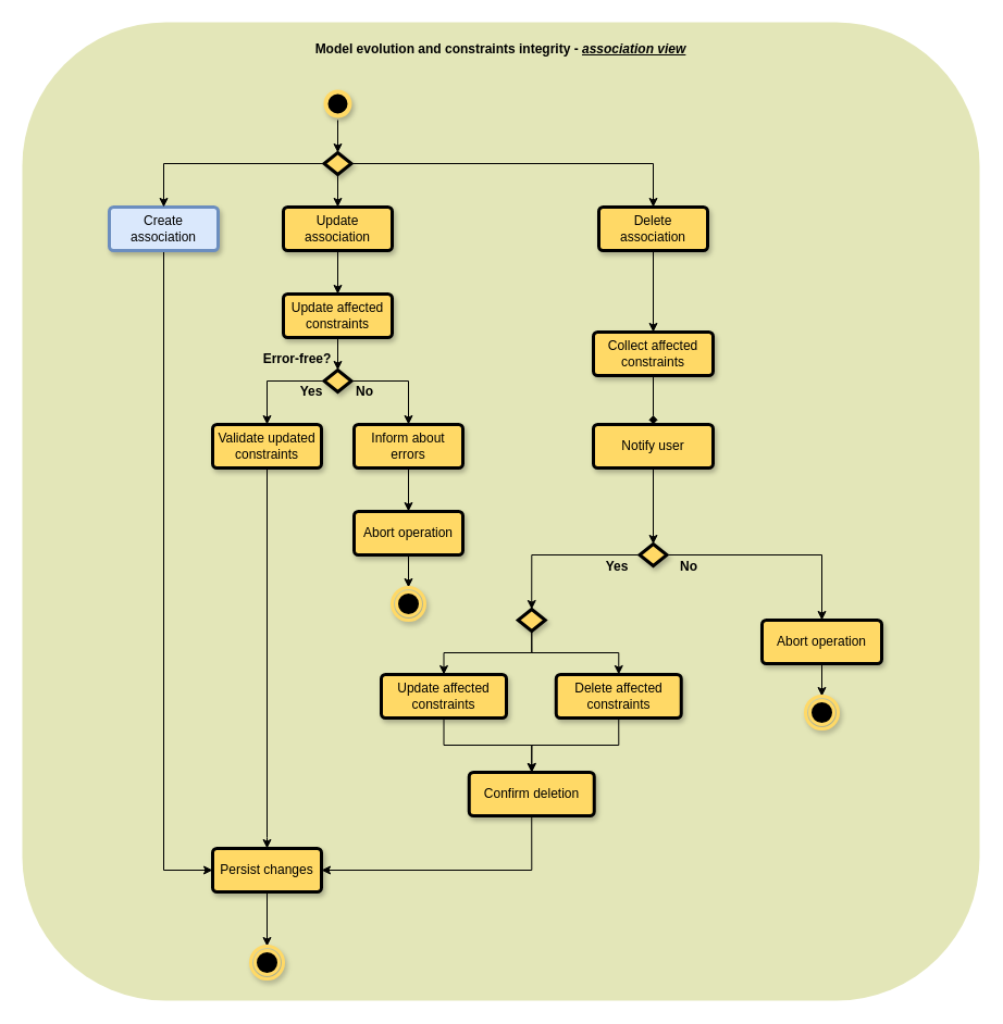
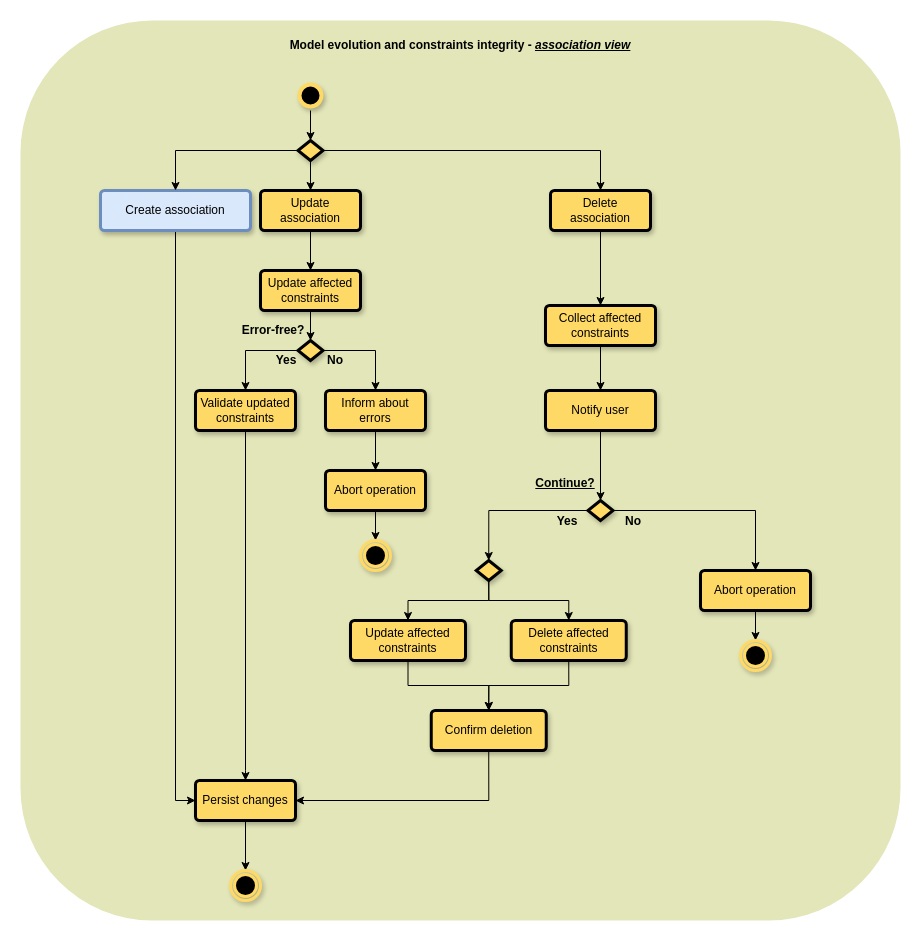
- <mxCell id="8" value="Create association" style="rounded=1;arcSize=10;whiteSpace=wrap;html=1;align=center;strokeColor=#6c8ebf;strokeWidth=3;fillColor=#dae8fc;perimeterSpacing=0;shadow=1;" parent="1" vertex="1"><mxGeometry x="100" y="190" width="100" height="40" as="geometry" /></mxCell>
+ <mxCell id="8" value="Create association" style="rounded=1;arcSize=10;whiteSpace=wrap;html=1;align=center;strokeColor=#6c8ebf;strokeWidth=3;fillColor=#dae8fc;perimeterSpacing=0;shadow=1;" parent="1" vertex="1"><mxGeometry x="100" y="190" width="150" height="40" as="geometry" /></mxCell>
- <mxCell id="31" style="edgeStyle=orthogonalEdgeStyle;rounded=0;orthogonalLoop=1;jettySize=auto;html=1;exitX=0.5;exitY=1;exitDx=0;exitDy=0;entryX=0.5;entryY=0;entryDx=0;entryDy=0;endArrow=diamond;" parent="1" source="32" target="34" edge="1"><mxGeometry relative="1" as="geometry" /></mxCell>
+ <mxCell id="31" style="edgeStyle=orthogonalEdgeStyle;rounded=0;orthogonalLoop=1;jettySize=auto;html=1;exitX=0.5;exitY=1;exitDx=0;exitDy=0;entryX=0.5;entryY=0;entryDx=0;entryDy=0;" parent="1" source="32" target="34" edge="1"><mxGeometry relative="1" as="geometry" /></mxCell>
+ <mxCell id="52" value="&lt;b&gt;&lt;u&gt;Continue?&lt;/u&gt;&lt;/b&gt;" style="text;html=1;strokeColor=none;fillColor=none;align=center;verticalAlign=middle;whiteSpace=wrap;rounded=0;" parent="1" vertex="1"><mxGeometry x="510" y="468" width="110" height="30" as="geometry" /></mxCell>
